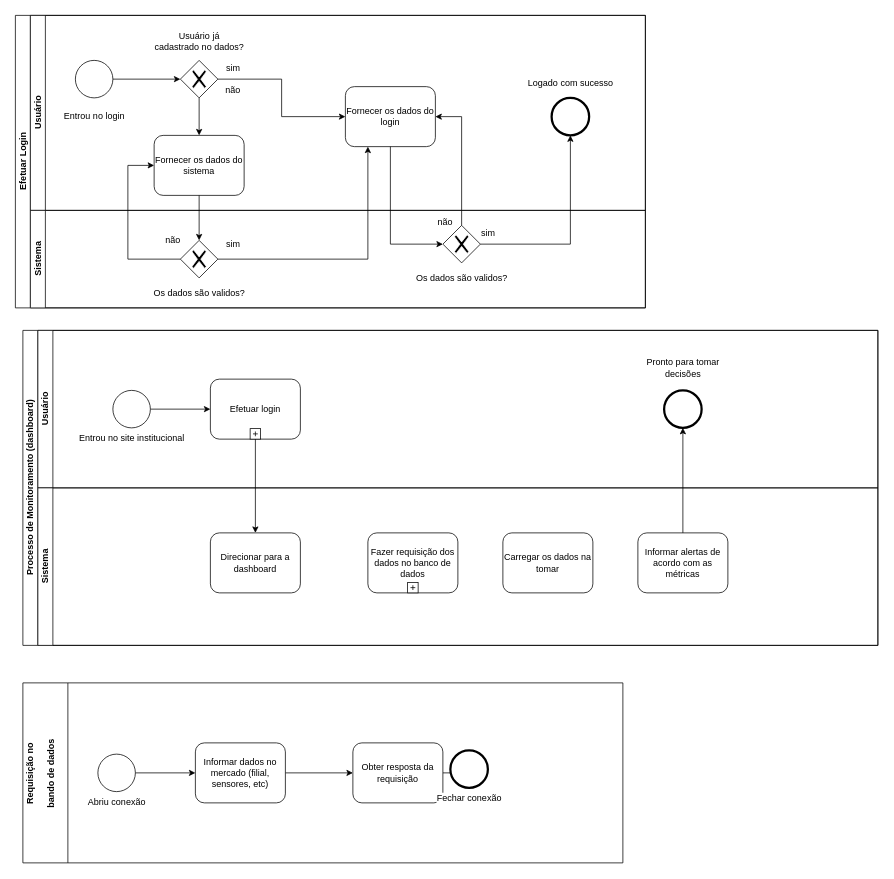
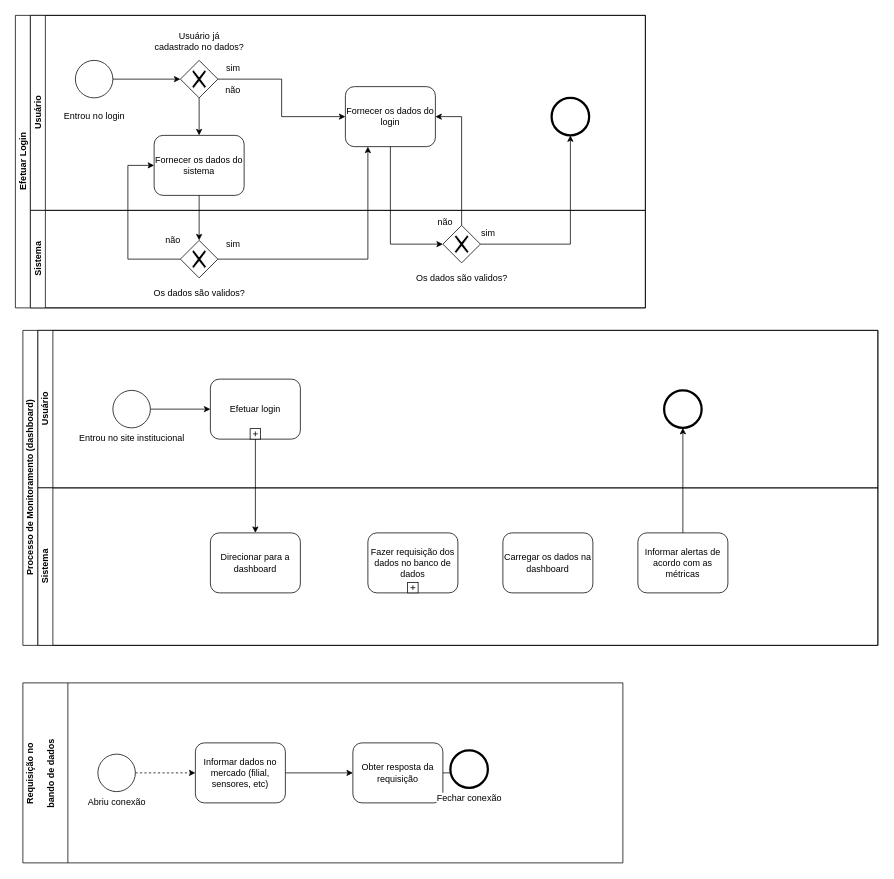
- <mxCell id="33" value="Logado com sucesso" style="text;html=1;align=center;verticalAlign=middle;resizable=0;points=[];autosize=1;" parent="27" vertex="1"><mxGeometry x="650" y="80" width="140" height="20" as="geometry" /></mxCell>
- <mxCell id="9" value="&lt;div&gt;Pronto para tomar&lt;/div&gt;&lt;div&gt;decisões&lt;br&gt;&lt;/div&gt;" style="text;html=1;align=center;verticalAlign=middle;resizable=0;points=[];autosize=1;" parent="3" vertex="1"><mxGeometry x="805" y="35" width="110" height="30" as="geometry" /></mxCell>
- <mxCell id="12" value="Carregar os dados na tomar" style="shape=ext;rounded=1;html=1;whiteSpace=wrap;" parent="10" vertex="1"><mxGeometry x="620" y="60" width="120" height="80" as="geometry" /></mxCell>
+ <mxCell id="12" value="Carregar os dados na dashboard" style="shape=ext;rounded=1;html=1;whiteSpace=wrap;" parent="10" vertex="1"><mxGeometry x="620" y="60" width="120" height="80" as="geometry" /></mxCell>
- <mxCell id="19" style="edgeStyle=orthogonalEdgeStyle;rounded=0;orthogonalLoop=1;jettySize=auto;html=1;entryX=0;entryY=0.5;entryDx=0;entryDy=0;" parent="18" source="20" target="22" edge="1"><mxGeometry relative="1" as="geometry" /></mxCell>
+ <mxCell id="19" style="edgeStyle=orthogonalEdgeStyle;rounded=0;orthogonalLoop=1;jettySize=auto;html=1;entryX=0;entryY=0.5;entryDx=0;entryDy=0;dashed=1;" parent="18" source="20" target="22" edge="1"><mxGeometry relative="1" as="geometry" /></mxCell>
